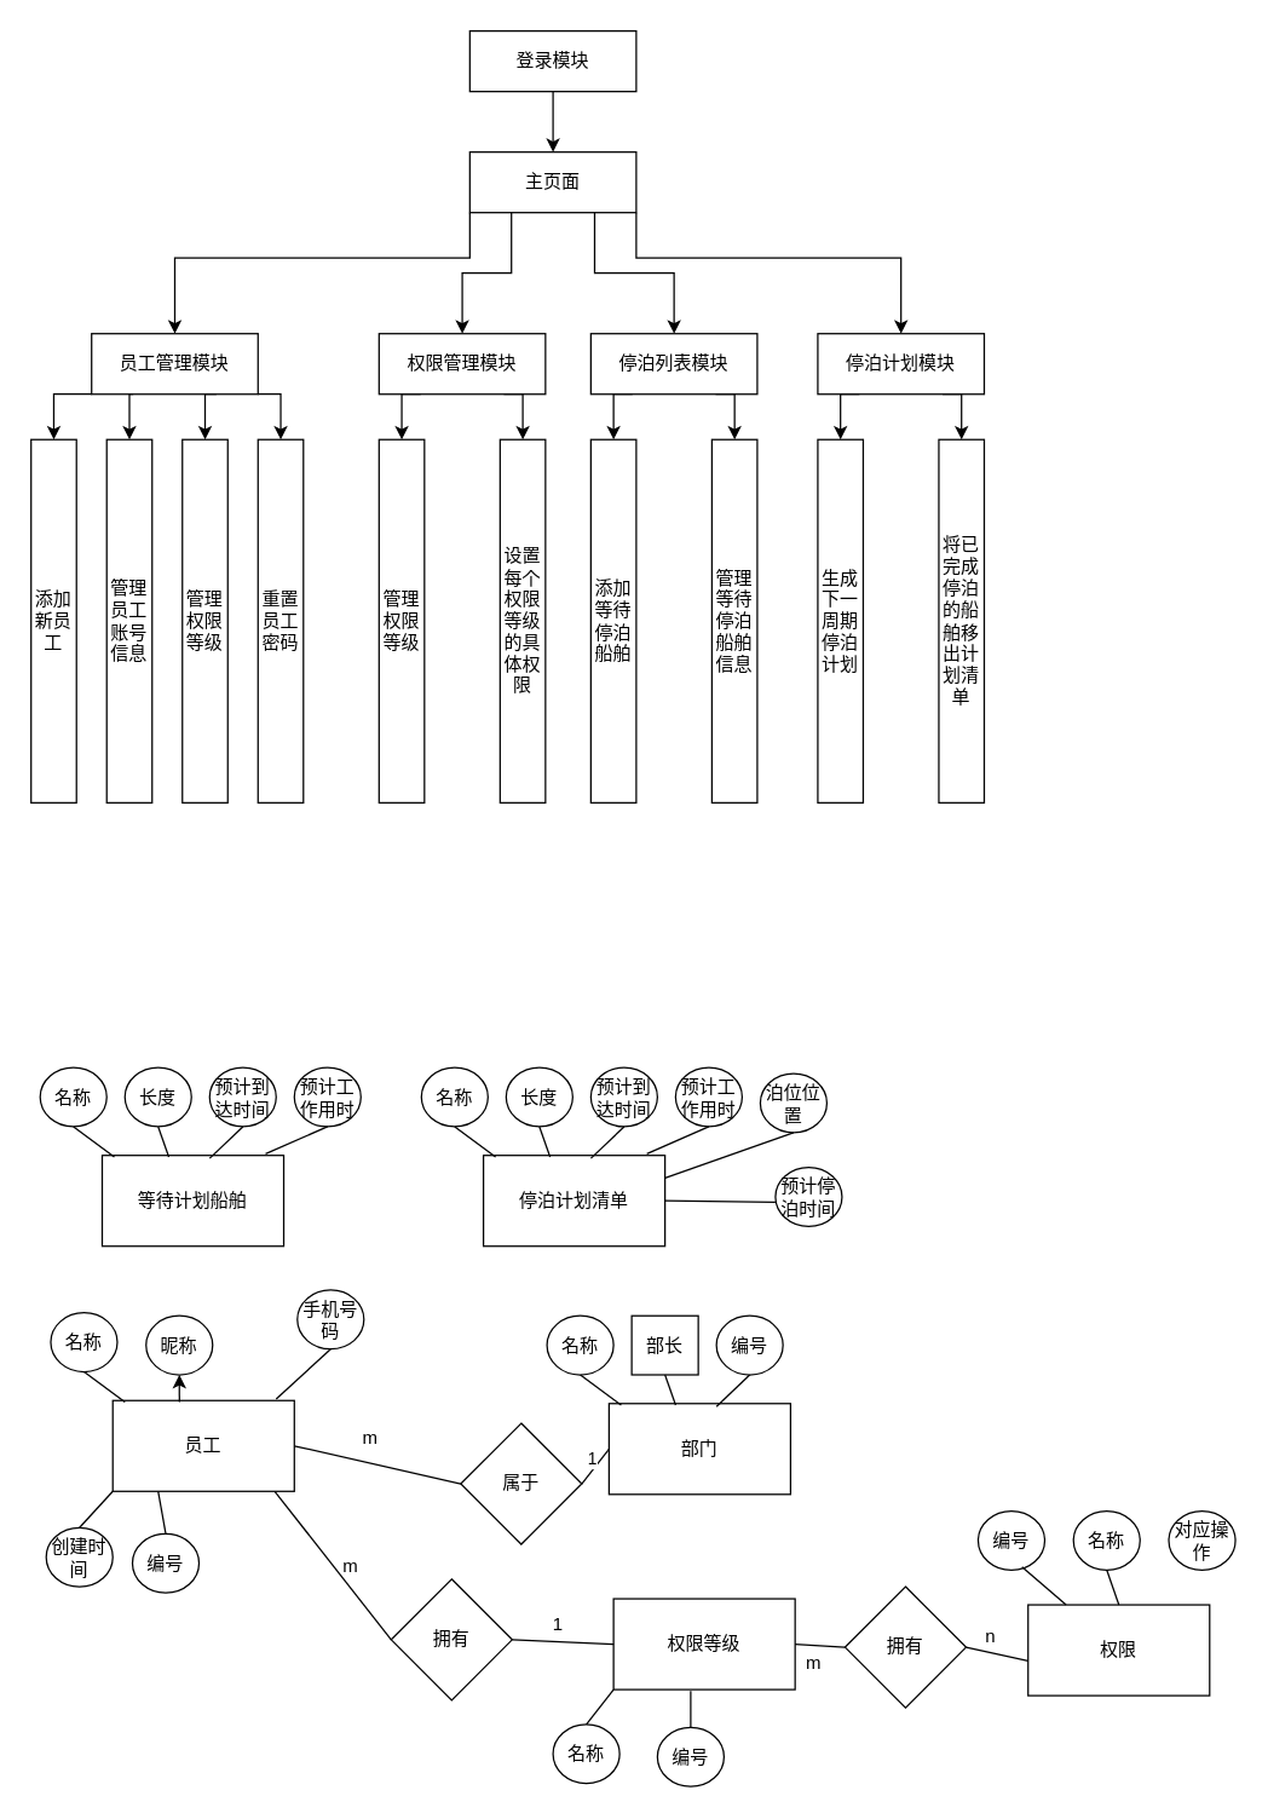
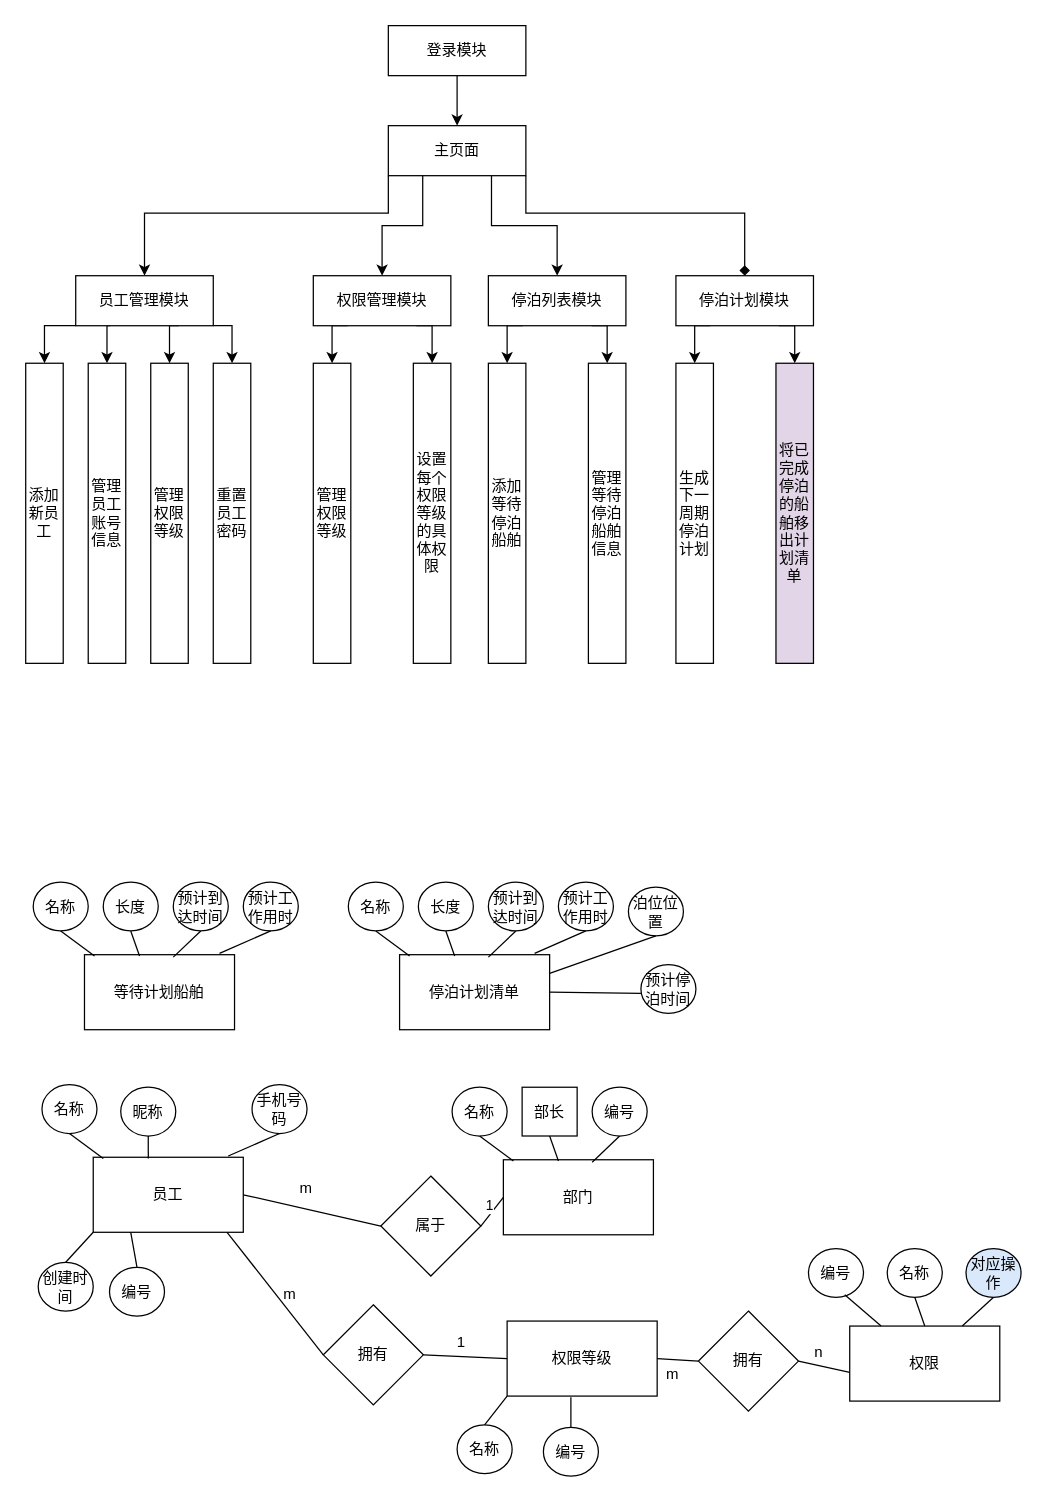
- <mxCell id="7" style="edgeStyle=orthogonalEdgeStyle;rounded=0;orthogonalLoop=1;jettySize=auto;html=1;exitX=1;exitY=1;exitDx=0;exitDy=0;entryX=0.5;entryY=0;entryDx=0;entryDy=0;" parent="1" source="8" target="30" edge="1"><mxGeometry relative="1" as="geometry"><Array as="points"><mxPoint x="420" y="170" /><mxPoint x="595" y="170" /></Array></mxGeometry></mxCell>
+ <mxCell id="7" style="edgeStyle=orthogonalEdgeStyle;rounded=0;orthogonalLoop=1;jettySize=auto;html=1;exitX=1;exitY=1;exitDx=0;exitDy=0;entryX=0.5;entryY=0;entryDx=0;entryDy=0;endArrow=diamond;" parent="1" source="8" target="30" edge="1"><mxGeometry relative="1" as="geometry"><Array as="points"><mxPoint x="420" y="170" /><mxPoint x="595" y="170" /></Array></mxGeometry></mxCell>
- <mxCell id="32" value="将已完成停泊的船舶移出计划清单" style="rounded=0;whiteSpace=wrap;html=1;" parent="1" vertex="1"><mxGeometry x="620" y="290" width="30" height="240" as="geometry" /></mxCell>
+ <mxCell id="32" value="将已完成停泊的船舶移出计划清单" style="rounded=0;whiteSpace=wrap;html=1;fillColor=#e1d5e7;" parent="1" vertex="1"><mxGeometry x="620" y="290" width="30" height="240" as="geometry" /></mxCell>
- <mxCell id="58" value="手机号码" style="ellipse;whiteSpace=wrap;html=1;" parent="1" vertex="1"><mxGeometry x="196" y="852" width="44" height="39" as="geometry" /></mxCell>
+ <mxCell id="58" value="手机号码" style="ellipse;whiteSpace=wrap;html=1;" parent="1" vertex="1"><mxGeometry x="201" y="867" width="44" height="39" as="geometry" /></mxCell>
- <mxCell id="60" value="" style="endArrow=classic;html=1;rounded=0;entryX=0.5;entryY=1;entryDx=0;entryDy=0;exitX=0.367;exitY=0.017;exitDx=0;exitDy=0;exitPerimeter=0;" parent="1" source="55" target="57" edge="1"><mxGeometry width="50" height="50" relative="1" as="geometry"><mxPoint x="145" y="1091" as="sourcePoint" /><mxPoint x="195" y="1041" as="targetPoint" /></mxGeometry></mxCell>
+ <mxCell id="60" value="" style="endArrow=none;html=1;rounded=0;entryX=0.5;entryY=1;entryDx=0;entryDy=0;exitX=0.367;exitY=0.017;exitDx=0;exitDy=0;exitPerimeter=0;" parent="1" source="55" target="57" edge="1"><mxGeometry width="50" height="50" relative="1" as="geometry"><mxPoint x="145" y="1091" as="sourcePoint" /><mxPoint x="195" y="1041" as="targetPoint" /></mxGeometry></mxCell>
- <mxCell id="96" value="对应操作" style="ellipse;whiteSpace=wrap;html=1;" parent="1" vertex="1"><mxGeometry x="772" y="998" width="44" height="39" as="geometry" /></mxCell>
+ <mxCell id="96" value="对应操作" style="ellipse;whiteSpace=wrap;html=1;fillColor=#dae8fc;" parent="1" vertex="1"><mxGeometry x="772" y="998" width="44" height="39" as="geometry" /></mxCell>
+ <mxCell id="99" value="" style="endArrow=none;html=1;rounded=0;entryX=0.5;entryY=1;entryDx=0;entryDy=0;exitX=0.75;exitY=0;exitDx=0;exitDy=0;" parent="1" source="88" target="96" edge="1"><mxGeometry width="50" height="50" relative="1" as="geometry"><mxPoint x="721" y="1185" as="sourcePoint" /><mxPoint x="771" y="1135" as="targetPoint" /></mxGeometry></mxCell>
